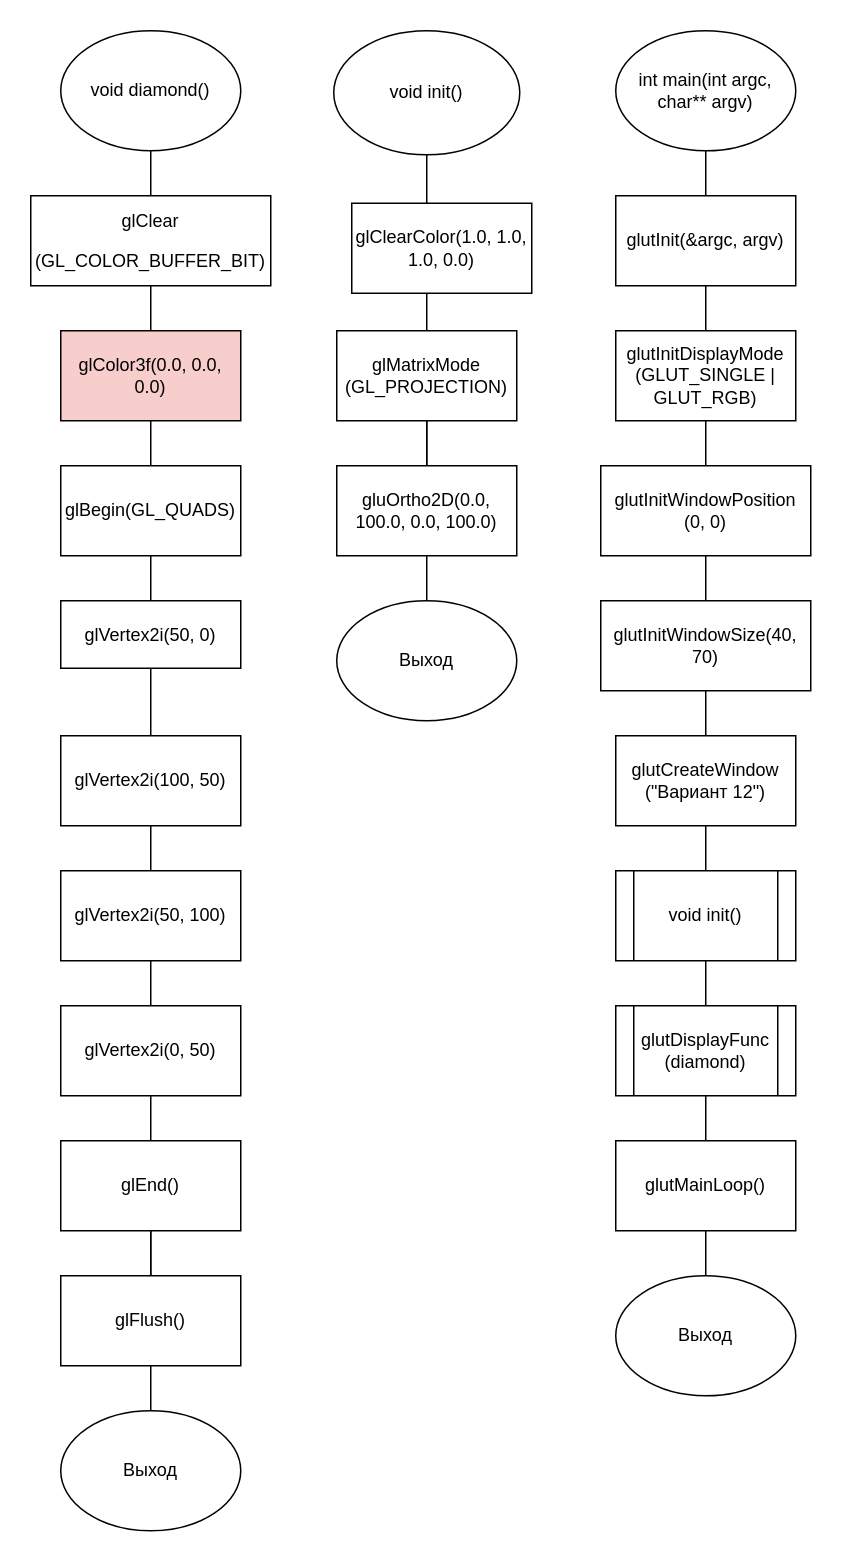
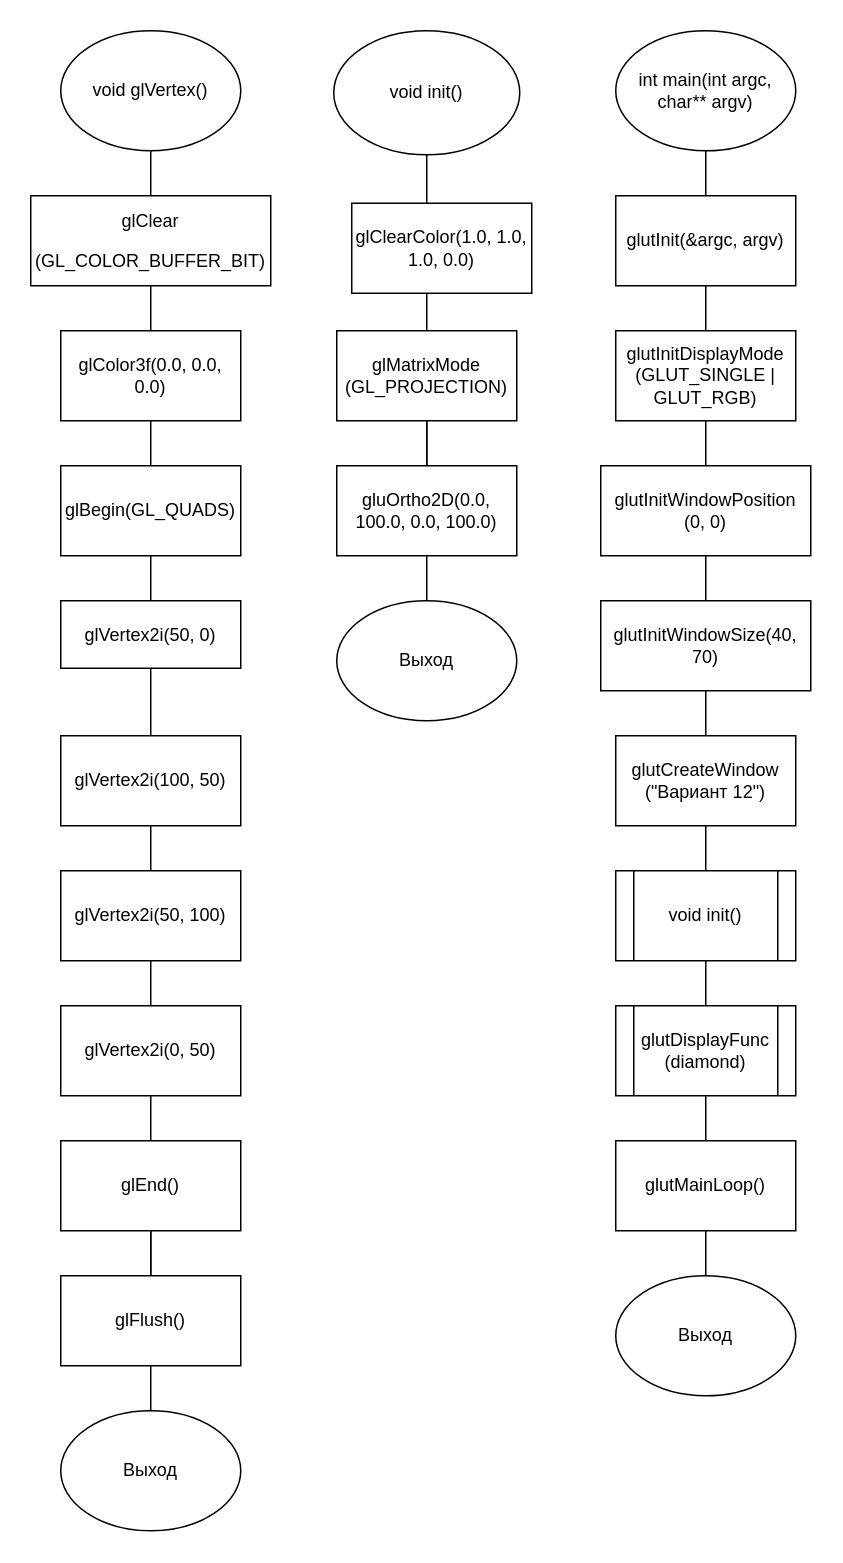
- <mxCell id="3" value="void diamond()" style="ellipse;whiteSpace=wrap;html=1;" vertex="1" parent="1"><mxGeometry x="40" y="20" width="120" height="80" as="geometry" /></mxCell>
+ <mxCell id="3" value="void glVertex()" style="ellipse;whiteSpace=wrap;html=1;" vertex="1" parent="1"><mxGeometry x="40" y="20" width="120" height="80" as="geometry" /></mxCell>
- <mxCell id="11" value="glColor3f(0.0, 0.0, 0.0)" style="rounded=0;whiteSpace=wrap;html=1;fillColor=#f8cecc;" vertex="1" parent="1"><mxGeometry x="40" y="220" width="120" height="60" as="geometry" /></mxCell>
+ <mxCell id="11" value="glColor3f(0.0, 0.0, 0.0)" style="rounded=0;whiteSpace=wrap;html=1;" vertex="1" parent="1"><mxGeometry x="40" y="220" width="120" height="60" as="geometry" /></mxCell>
